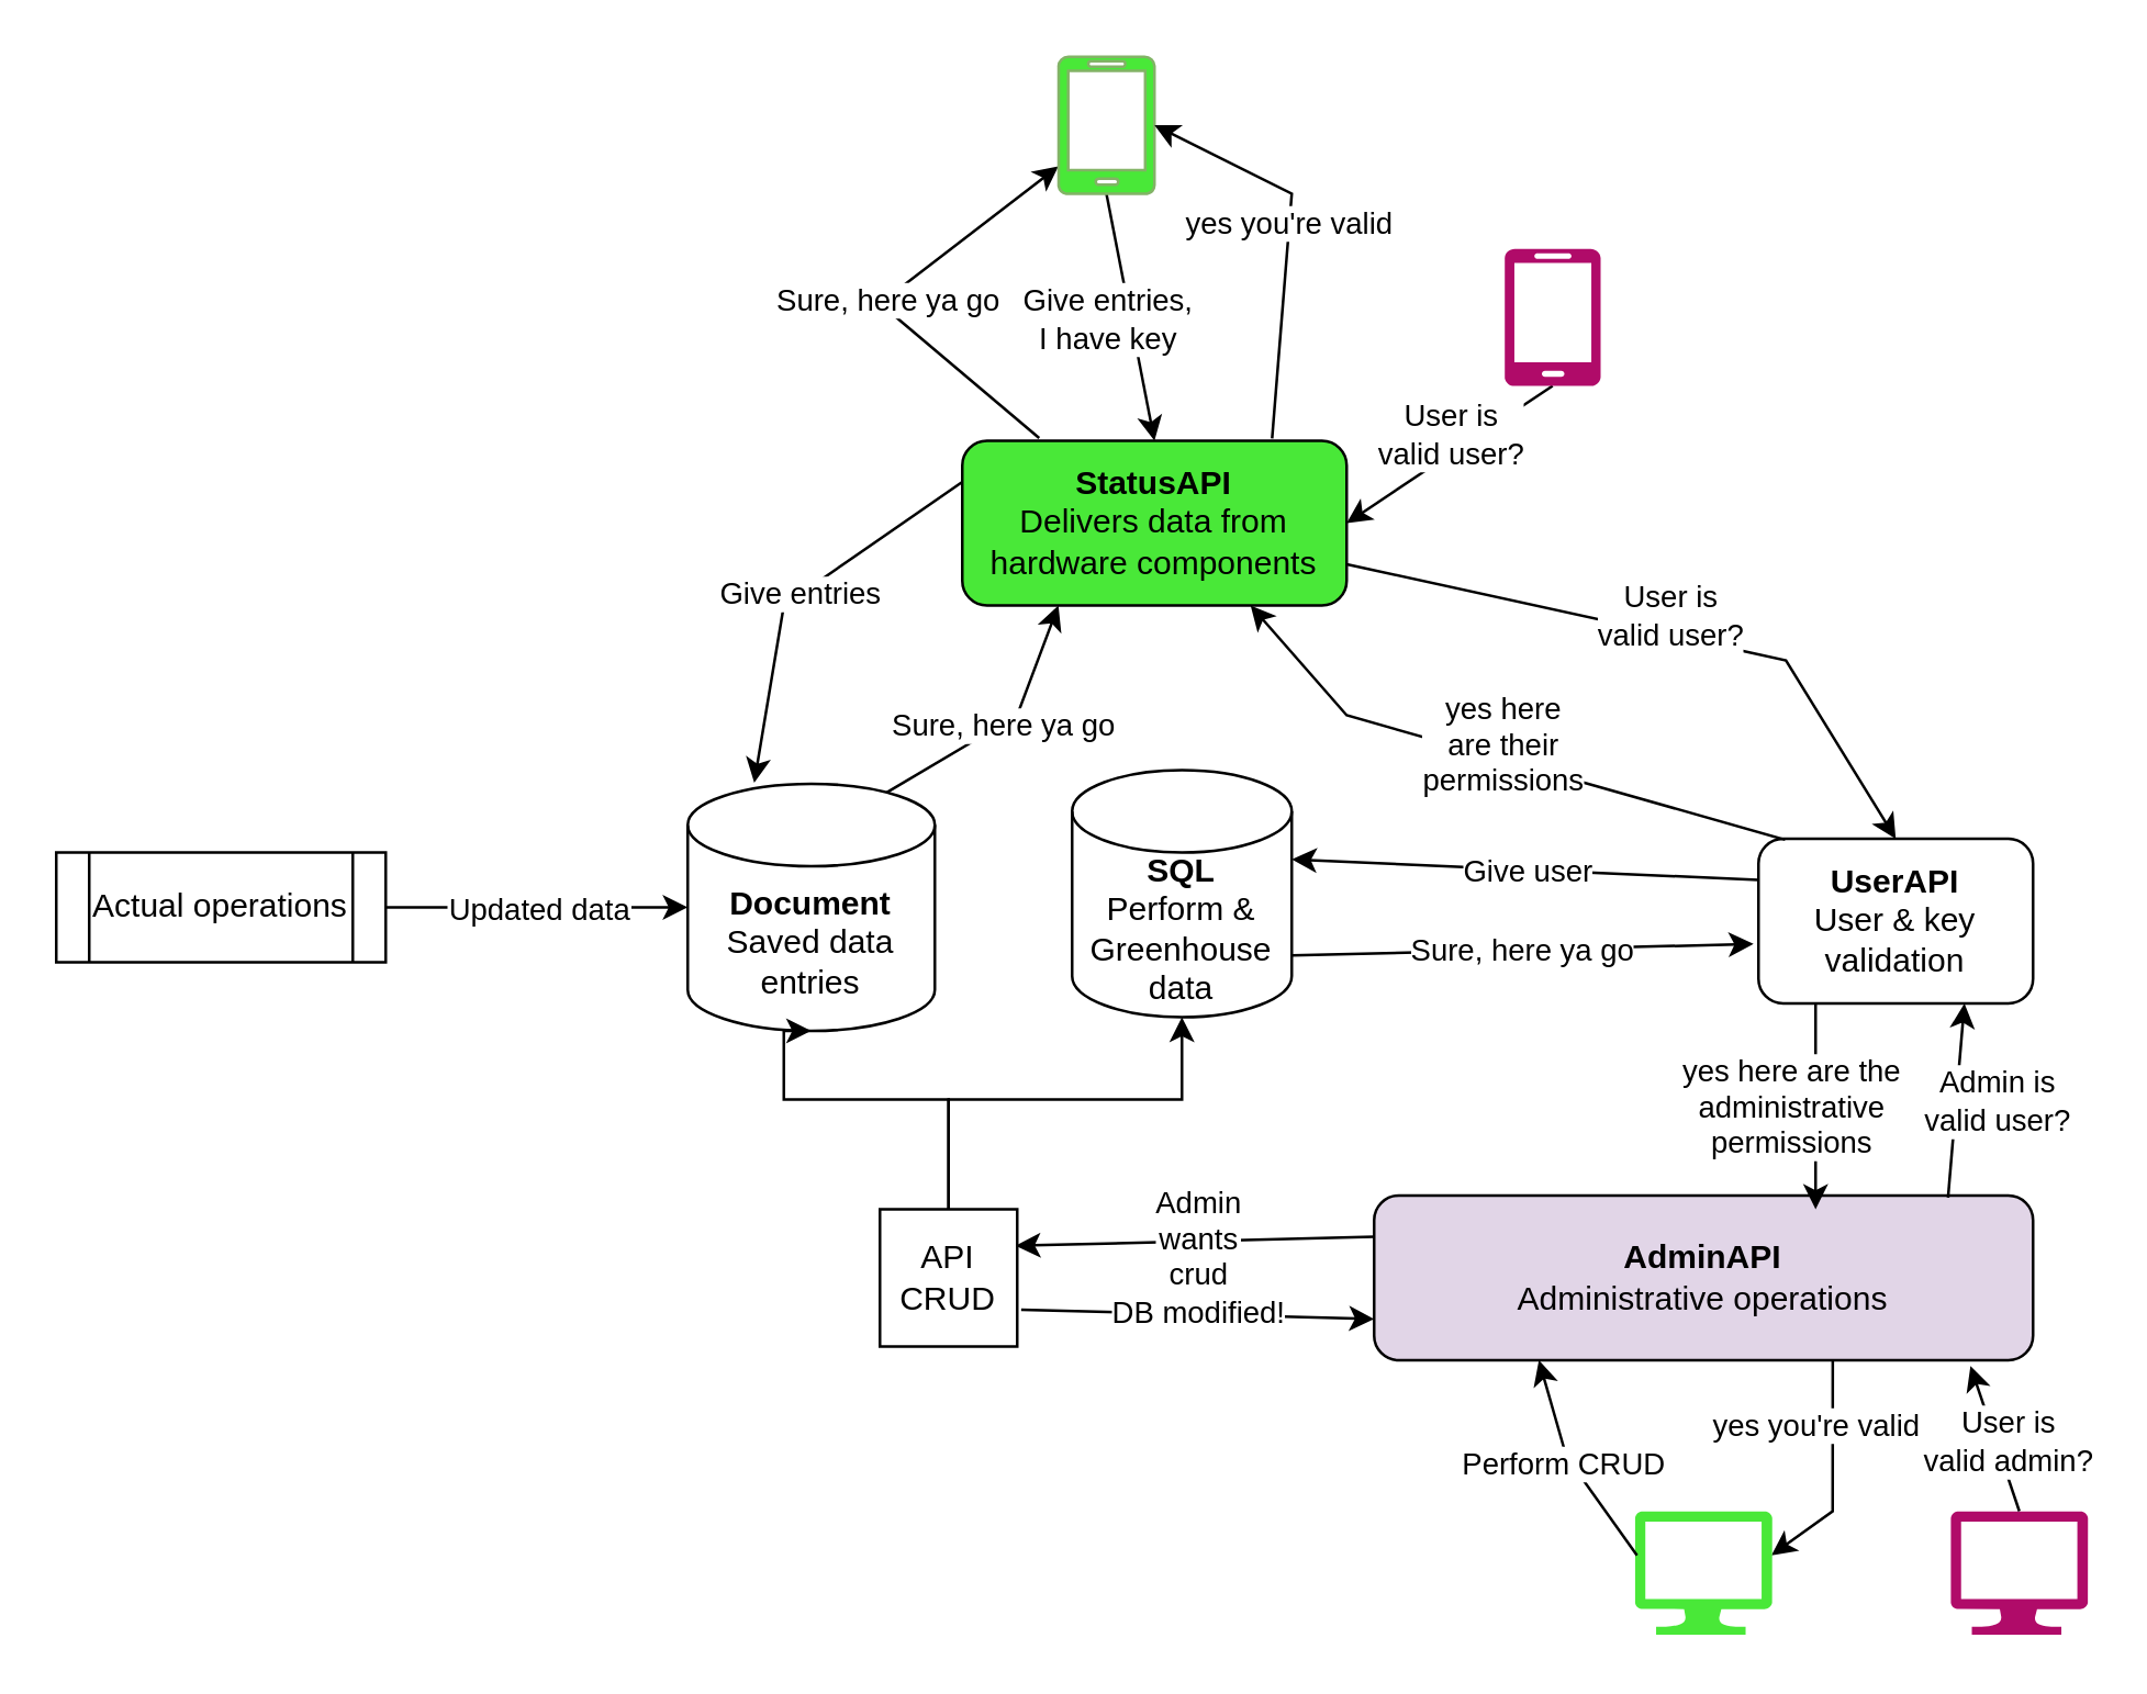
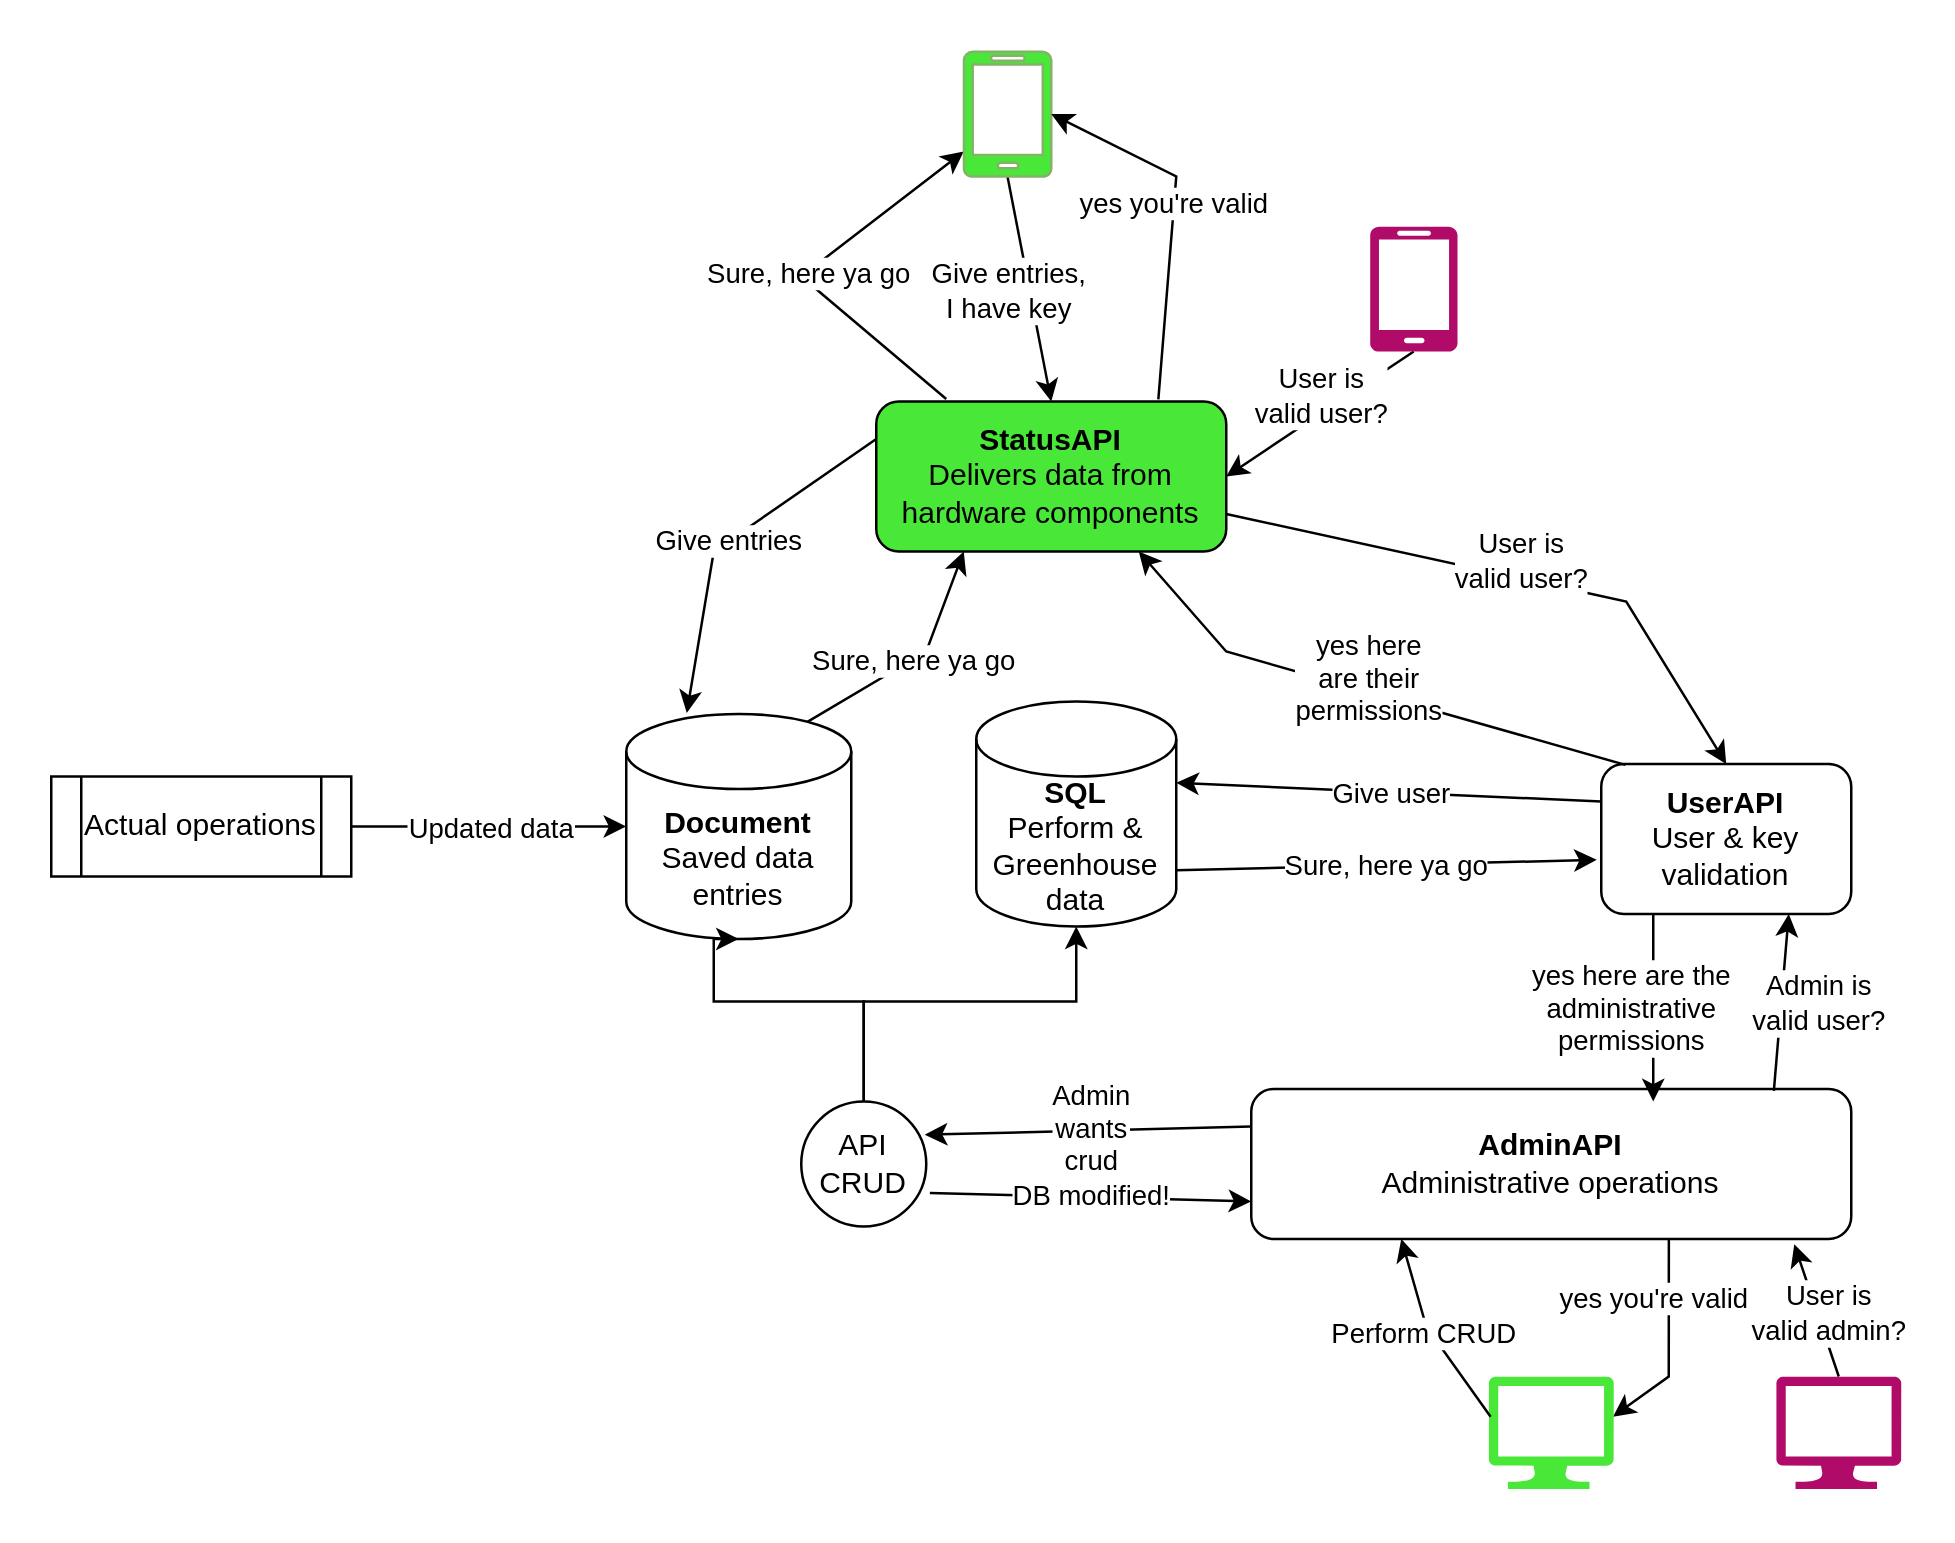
- <mxCell id="46" value="API CRUD" style="whiteSpace=wrap;html=1;aspect=fixed;fillColor=default;rounded=0;" parent="1" vertex="1"><mxGeometry x="320" y="440" width="50" height="50" as="geometry" /></mxCell>
+ <mxCell id="46" value="API CRUD" style="ellipse;whiteSpace=wrap;html=1;aspect=fixed;fillColor=default;" parent="1" vertex="1"><mxGeometry x="320" y="440" width="50" height="50" as="geometry" /></mxCell>
- <mxCell id="6" value="&lt;b&gt;AdminAPI&lt;/b&gt;&lt;br&gt;Administrative operations" style="rounded=1;whiteSpace=wrap;html=1;fillColor=#e1d5e7;" parent="1" vertex="1"><mxGeometry x="500" y="435" width="240" height="60" as="geometry" /></mxCell>
+ <mxCell id="6" value="&lt;b&gt;AdminAPI&lt;/b&gt;&lt;br&gt;Administrative operations" style="rounded=1;whiteSpace=wrap;html=1;" parent="1" vertex="1"><mxGeometry x="500" y="435" width="240" height="60" as="geometry" /></mxCell>
